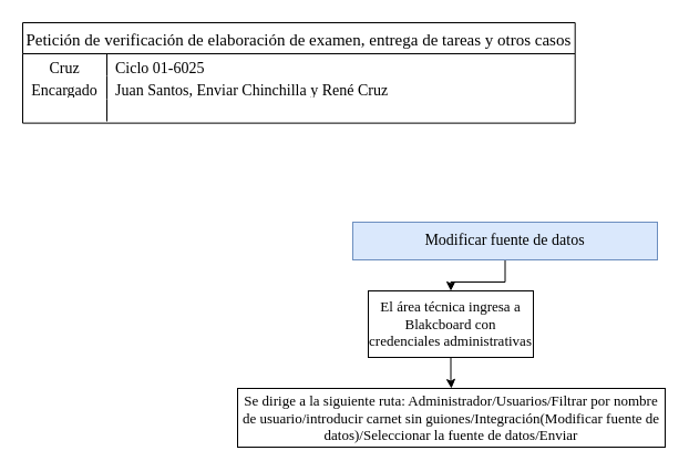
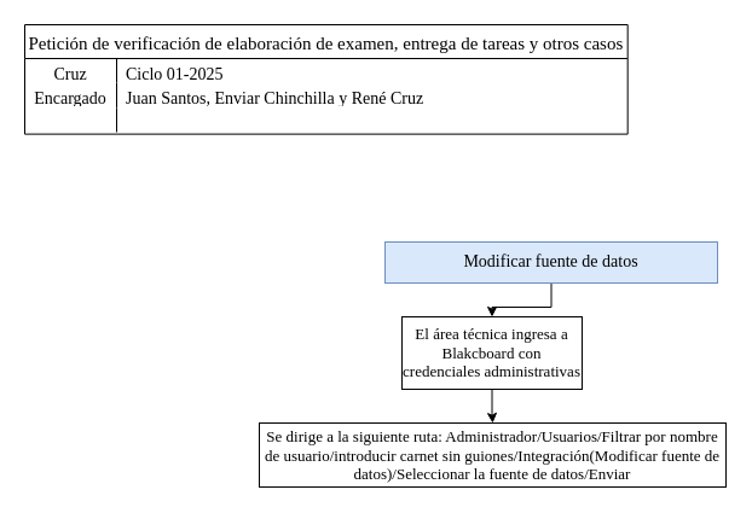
- <mxCell id="5" value="&lt;font style=&quot;font-size: 14px;&quot;&gt;Ciclo 01-6025&lt;/font&gt;" style="shape=partialRectangle;html=1;whiteSpace=wrap;connectable=0;fillColor=none;top=0;left=0;bottom=0;right=0;align=left;spacingLeft=6;overflow=hidden;strokeColor=inherit;fontSize=16;fontFamily=Times New Roman;" vertex="1" parent="3"><mxGeometry x="76" width="423" height="20" as="geometry"><mxRectangle width="423" height="20" as="alternateBounds" /></mxGeometry></mxCell>
+ <mxCell id="5" value="&lt;font style=&quot;font-size: 14px;&quot;&gt;Ciclo 01-2025&lt;/font&gt;" style="shape=partialRectangle;html=1;whiteSpace=wrap;connectable=0;fillColor=none;top=0;left=0;bottom=0;right=0;align=left;spacingLeft=6;overflow=hidden;strokeColor=inherit;fontSize=16;fontFamily=Times New Roman;" vertex="1" parent="3"><mxGeometry x="76" width="423" height="20" as="geometry"><mxRectangle width="423" height="20" as="alternateBounds" /></mxGeometry></mxCell>
